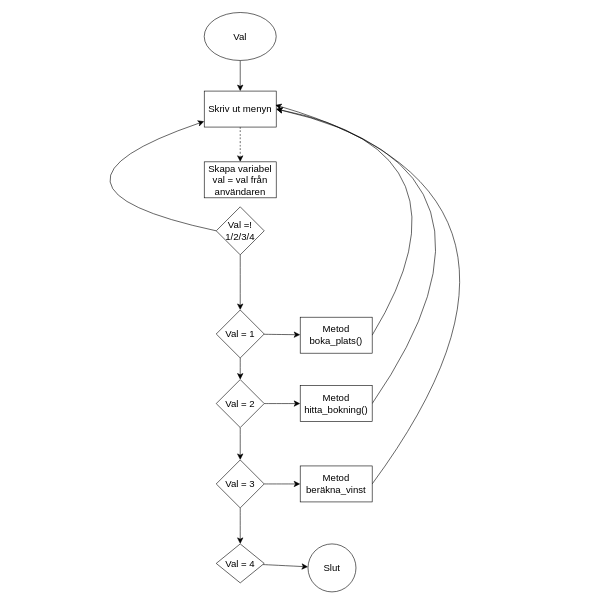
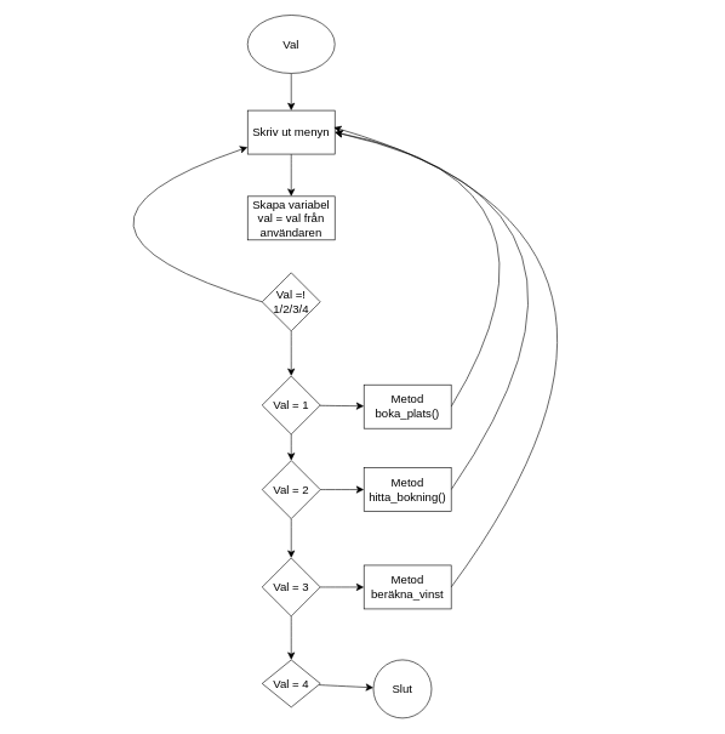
- <mxCell id="4" value="" style="edgeStyle=none;curved=1;rounded=0;orthogonalLoop=1;jettySize=auto;html=1;fontSize=12;startSize=8;endSize=8;dashed=1;" edge="1" parent="1" source="5" target="6"><mxGeometry relative="1" as="geometry" /></mxCell>
+ <mxCell id="4" value="" style="edgeStyle=none;curved=1;rounded=0;orthogonalLoop=1;jettySize=auto;html=1;fontSize=12;startSize=8;endSize=8;" edge="1" parent="1" source="5" target="6"><mxGeometry relative="1" as="geometry" /></mxCell>
- <mxCell id="9" value="Val =! 1/2/3/4" style="rhombus;whiteSpace=wrap;html=1;fontSize=16;" vertex="1" parent="1"><mxGeometry x="360" y="344" width="80" height="80" as="geometry" /></mxCell>
+ <mxCell id="9" value="Val =! 1/2/3/4" style="rhombus;whiteSpace=wrap;html=1;fontSize=16;" vertex="1" parent="1"><mxGeometry x="360" y="374" width="80" height="80" as="geometry" /></mxCell>
